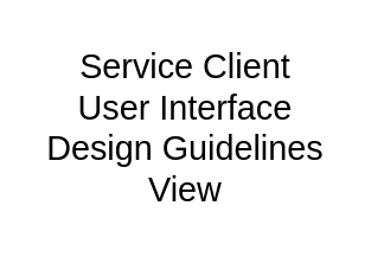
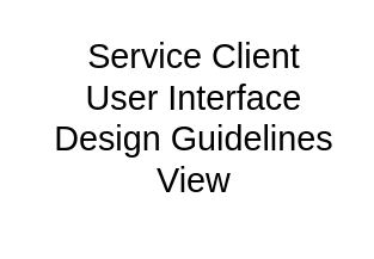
- <mxCell id="2" value="Service Client &lt;br&gt;User Interface&lt;br&gt;Design Guidelines View" style="text;html=1;strokeColor=none;fillColor=none;align=center;verticalAlign=middle;whiteSpace=wrap;rounded=0;fontSize=48;opacity=30;" vertex="1" parent="1"><mxGeometry x="20" y="20" width="480" height="320" as="geometry" /></mxCell>
+ <mxCell id="2" value="Service Client &lt;br&gt;User Interface&lt;br&gt;Design Guidelines View" style="text;html=1;strokeColor=none;fillColor=none;align=center;verticalAlign=middle;whiteSpace=wrap;rounded=0;fontSize=48;opacity=30;" vertex="1" parent="1"><mxGeometry x="30" y="5" width="480" height="320" as="geometry" /></mxCell>
